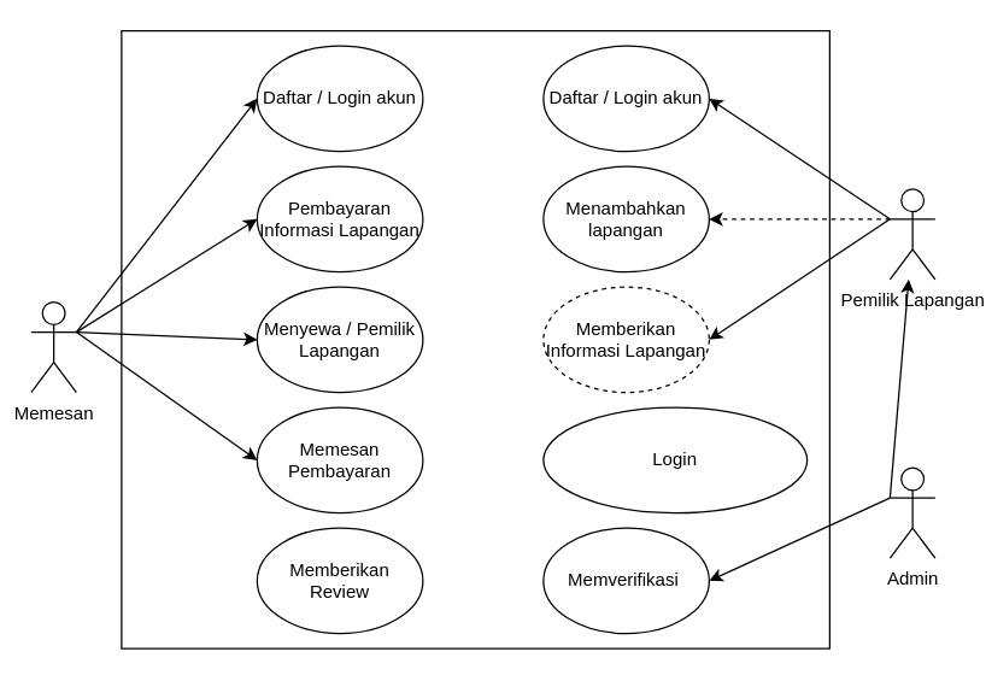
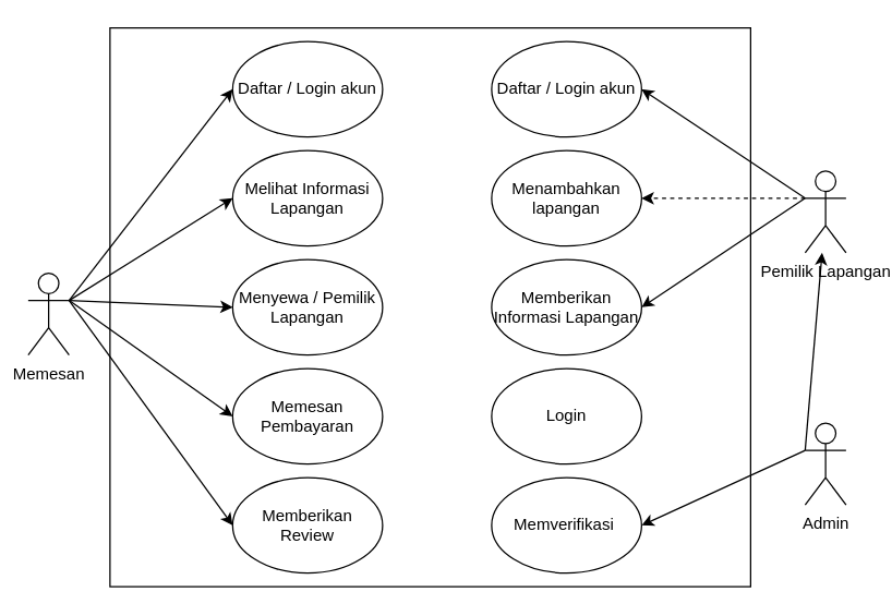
- <mxCell id="5" value="Pembayaran Informasi Lapangan" style="ellipse;whiteSpace=wrap;html=1;" vertex="1" parent="1"><mxGeometry x="170" y="110" width="110" height="70" as="geometry" /></mxCell>
+ <mxCell id="5" value="Melihat Informasi Lapangan" style="ellipse;whiteSpace=wrap;html=1;" vertex="1" parent="1"><mxGeometry x="170" y="110" width="110" height="70" as="geometry" /></mxCell>
- <mxCell id="17" value="Memberikan Informasi Lapangan" style="ellipse;whiteSpace=wrap;html=1;dashed=1;" vertex="1" parent="1"><mxGeometry x="360" y="190" width="110" height="70" as="geometry" /></mxCell>
+ <mxCell id="17" value="Memberikan Informasi Lapangan" style="ellipse;whiteSpace=wrap;html=1;" vertex="1" parent="1"><mxGeometry x="360" y="190" width="110" height="70" as="geometry" /></mxCell>
+ <mxCell id="15" value="" style="endArrow=classic;html=1;rounded=0;exitX=1;exitY=0.333;exitDx=0;exitDy=0;exitPerimeter=0;entryX=0;entryY=0.5;entryDx=0;entryDy=0;" edge="1" parent="1" source="3" target="8"><mxGeometry width="50" height="50" relative="1" as="geometry"><mxPoint x="60" y="230" as="sourcePoint" /><mxPoint x="180" y="315" as="targetPoint" /></mxGeometry></mxCell>
- <mxCell id="19" value="Login" style="ellipse;whiteSpace=wrap;html=1;" vertex="1" parent="1"><mxGeometry x="360" y="270" width="175" height="70" as="geometry" /></mxCell>
+ <mxCell id="19" value="Login" style="ellipse;whiteSpace=wrap;html=1;" vertex="1" parent="1"><mxGeometry x="360" y="270" width="110" height="70" as="geometry" /></mxCell>
